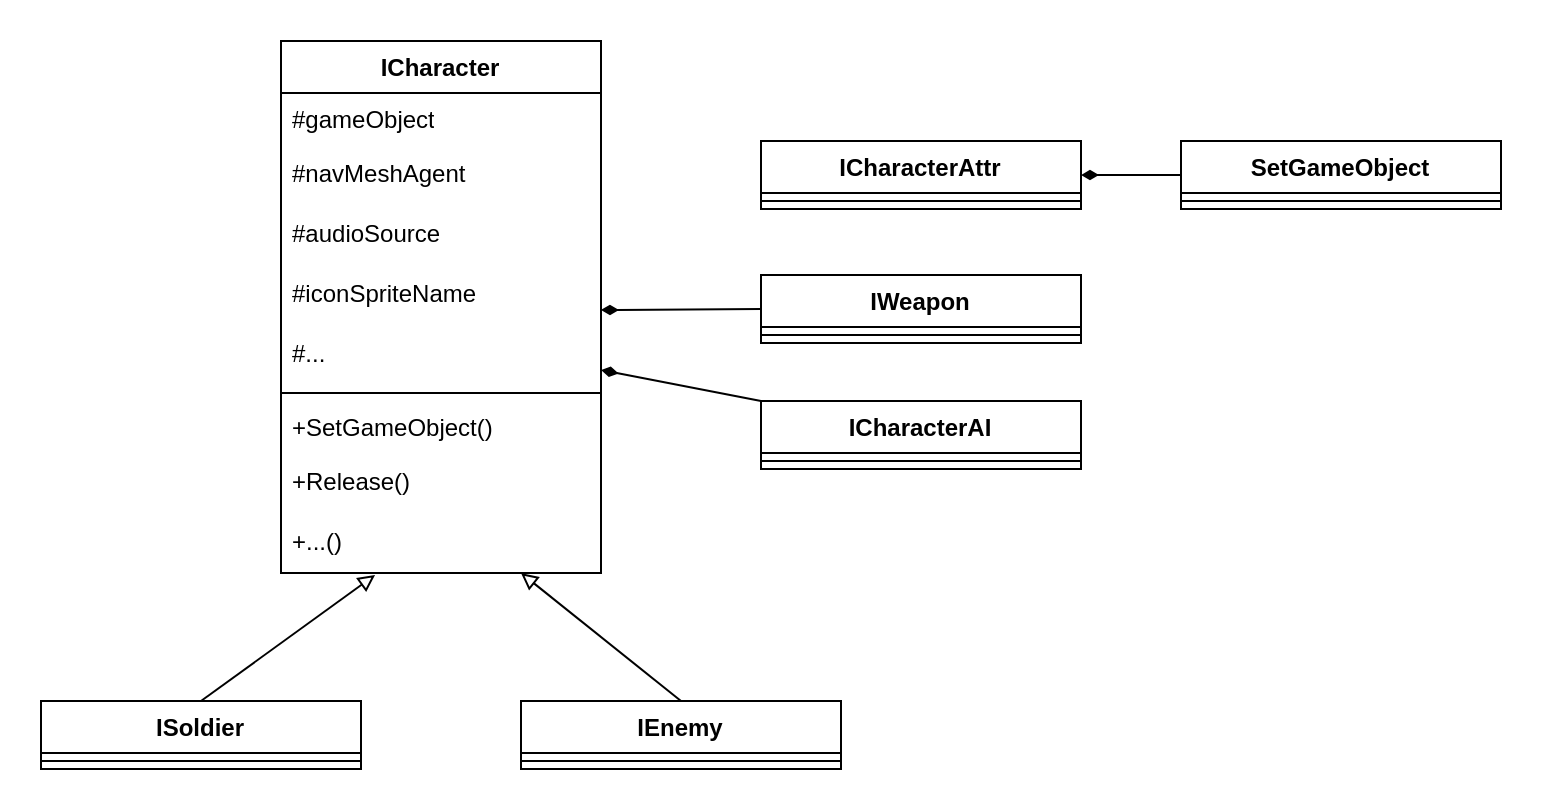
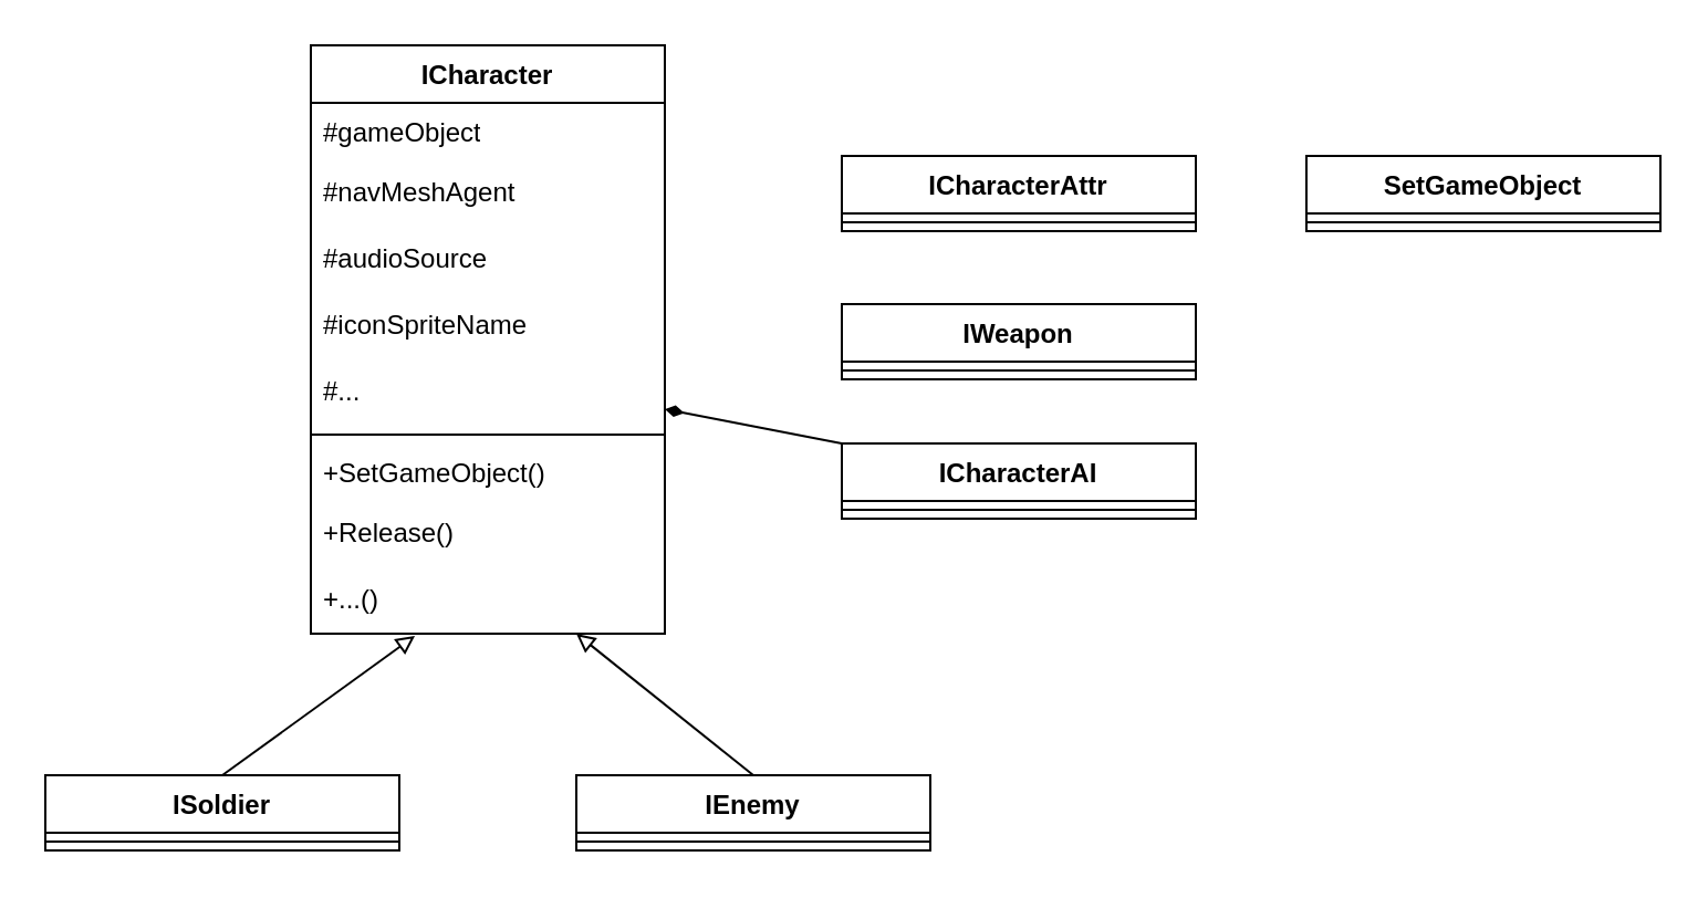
- <mxCell id="20" style="edgeStyle=none;rounded=0;orthogonalLoop=1;jettySize=auto;html=1;exitX=0;exitY=0.5;exitDx=0;exitDy=0;entryX=1;entryY=0.5;entryDx=0;entryDy=0;endArrow=diamondThin;endFill=1;" edge="1" parent="1" source="21" target="18"><mxGeometry relative="1" as="geometry" /></mxCell>
- <mxCell id="12" style="edgeStyle=none;rounded=0;orthogonalLoop=1;jettySize=auto;html=1;exitX=0;exitY=0.5;exitDx=0;exitDy=0;entryX=1;entryY=0.75;entryDx=0;entryDy=0;endArrow=diamondThin;endFill=1;" edge="1" parent="1" source="13" target="6"><mxGeometry relative="1" as="geometry" /></mxCell>
